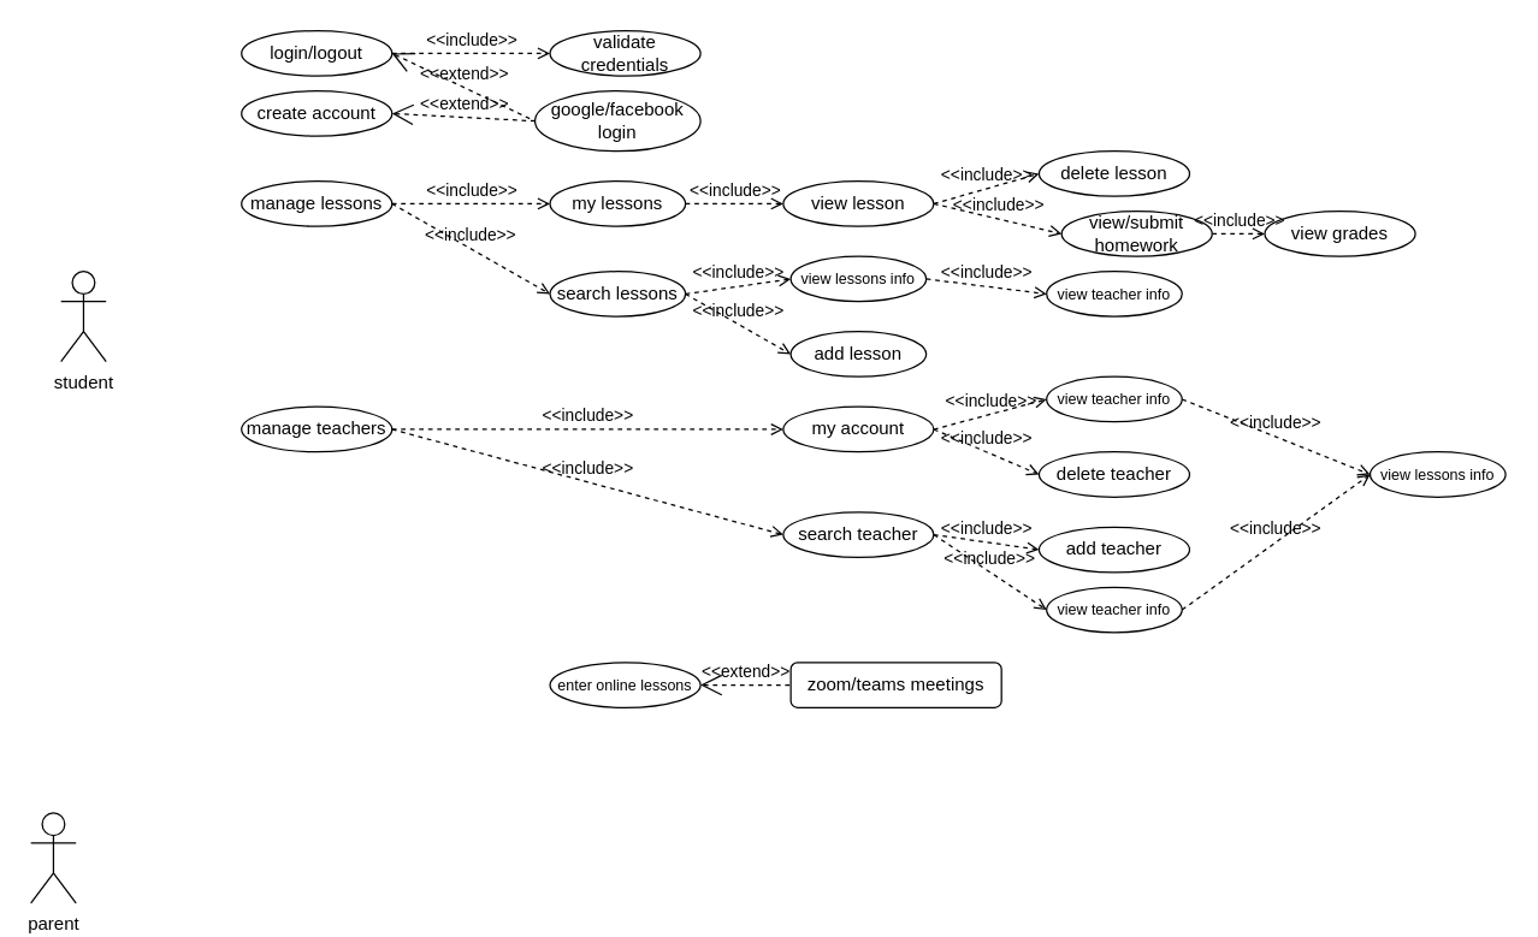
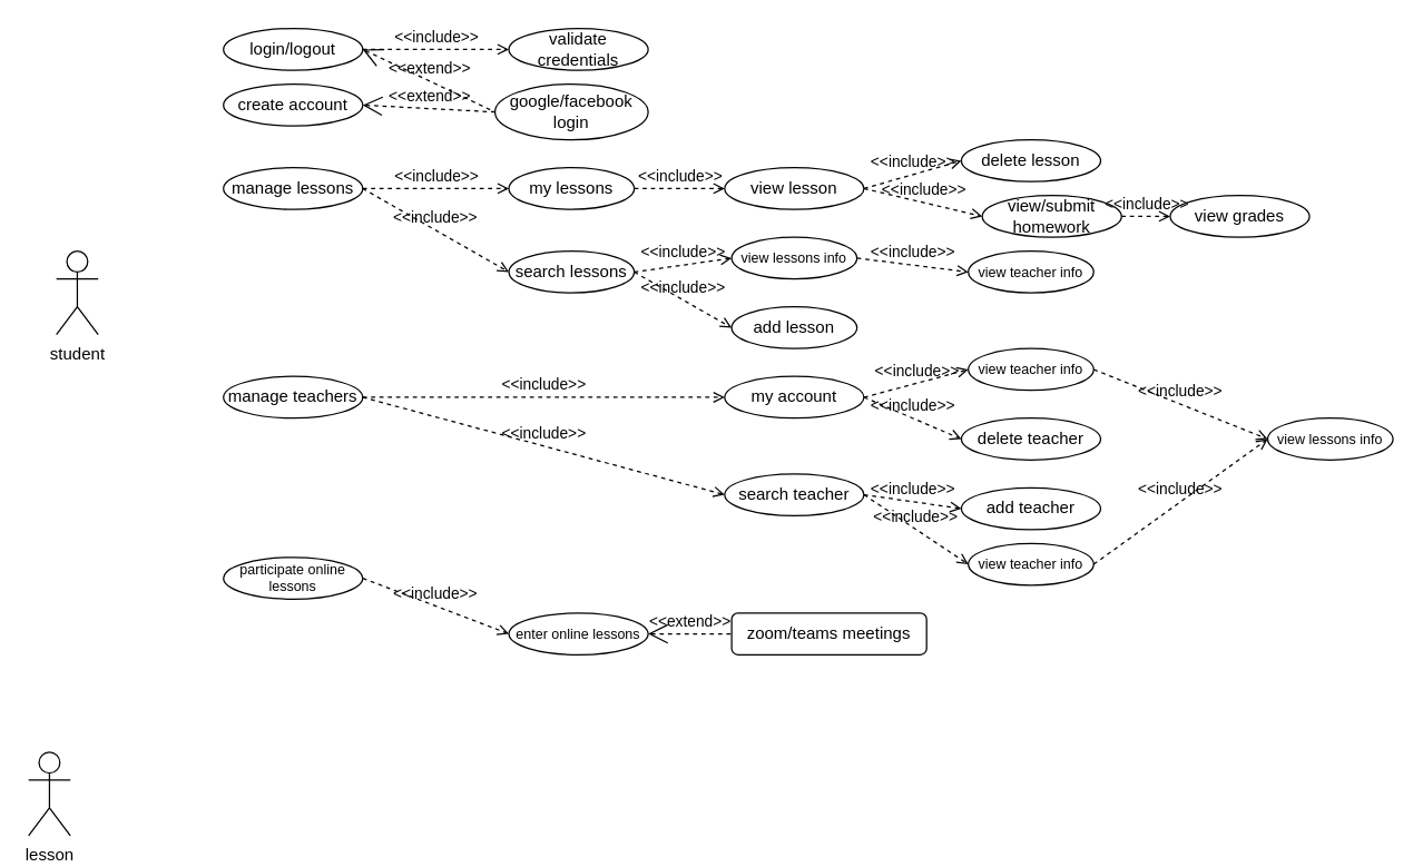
+ <mxCell id="7" value="participate online lessons" style="ellipse;whiteSpace=wrap;html=1;fontSize=10;" vertex="1" parent="1"><mxGeometry x="160" y="400" width="100" height="30" as="geometry" /></mxCell>
+ <mxCell id="51" value="&amp;lt;&amp;lt;include&amp;gt;&amp;gt;" style="edgeStyle=none;html=1;endArrow=open;verticalAlign=bottom;dashed=1;labelBackgroundColor=none;rounded=0;exitX=1;exitY=0.5;exitDx=0;exitDy=0;entryX=0;entryY=0.5;entryDx=0;entryDy=0;" edge="1" parent="1" source="7" target="16"><mxGeometry width="160" relative="1" as="geometry"><mxPoint x="260" y="370" as="sourcePoint" /><mxPoint x="420" y="370" as="targetPoint" /></mxGeometry></mxCell>
- <mxCell id="3" value="parent" style="shape=umlActor;html=1;verticalLabelPosition=bottom;verticalAlign=top;align=center;" vertex="1" parent="1"><mxGeometry x="20" y="540" width="30" height="60" as="geometry" /></mxCell>
+ <mxCell id="3" value="lesson" style="shape=umlActor;html=1;verticalLabelPosition=bottom;verticalAlign=top;align=center;" vertex="1" parent="1"><mxGeometry x="20" y="540" width="30" height="60" as="geometry" /></mxCell>
